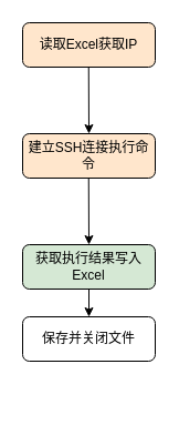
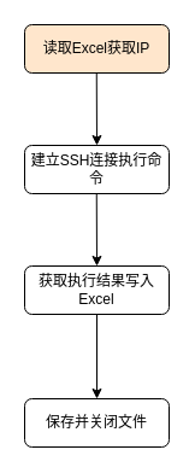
- <mxCell id="4" value="建立SSH连接执行命令" style="rounded=1;whiteSpace=wrap;html=1;fontSize=12;glass=0;strokeWidth=1;shadow=0;fillColor=#ffe6cc;" vertex="1" parent="1"><mxGeometry x="20" y="120" width="120" height="40" as="geometry" /></mxCell>
+ <mxCell id="4" value="建立SSH连接执行命令" style="rounded=1;whiteSpace=wrap;html=1;fontSize=12;glass=0;strokeWidth=1;shadow=0;" vertex="1" parent="1"><mxGeometry x="20" y="120" width="120" height="40" as="geometry" /></mxCell>
- <mxCell id="5" value="获取执行结果写入Excel" style="rounded=1;whiteSpace=wrap;html=1;fontSize=12;glass=0;strokeWidth=1;shadow=0;fillColor=#d5e8d4;" vertex="1" parent="1"><mxGeometry x="20" y="220" width="120" height="40" as="geometry" /></mxCell>
+ <mxCell id="5" value="获取执行结果写入Excel" style="rounded=1;whiteSpace=wrap;html=1;fontSize=12;glass=0;strokeWidth=1;shadow=0;" vertex="1" parent="1"><mxGeometry x="20" y="220" width="120" height="40" as="geometry" /></mxCell>
- <mxCell id="3" value="保存并关闭文件" style="rounded=1;whiteSpace=wrap;html=1;fontSize=12;glass=0;strokeWidth=1;shadow=0;" parent="1" vertex="1"><mxGeometry x="20" y="285" width="120" height="40" as="geometry" /></mxCell>
+ <mxCell id="3" value="保存并关闭文件" style="rounded=1;whiteSpace=wrap;html=1;fontSize=12;glass=0;strokeWidth=1;shadow=0;" parent="1" vertex="1"><mxGeometry x="20" y="330" width="120" height="40" as="geometry" /></mxCell>
